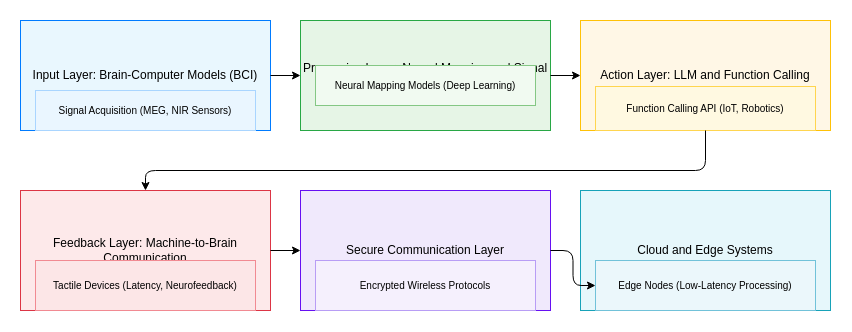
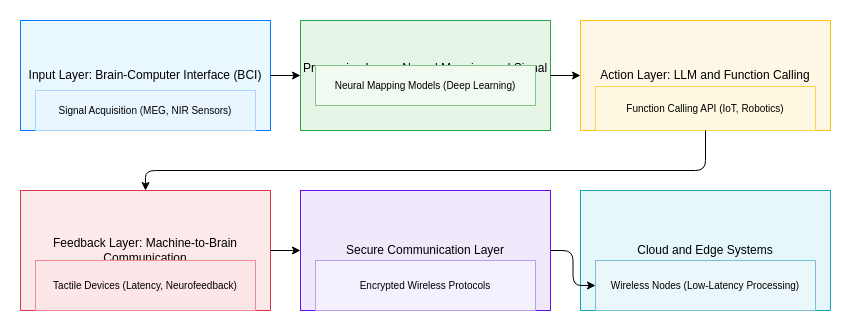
- <mxCell id="2" value="Input Layer: Brain-Computer Models (BCI)" style="shape=rectangle;whiteSpace=wrap;html=1;fontSize=12;strokeColor=#007BFF;fillColor=#E9F7FE;" vertex="1" parent="1"><mxGeometry x="20" y="20" width="250" height="110" as="geometry" /></mxCell>
+ <mxCell id="2" value="Input Layer: Brain-Computer Interface (BCI)" style="shape=rectangle;whiteSpace=wrap;html=1;fontSize=12;strokeColor=#007BFF;fillColor=#E9F7FE;" vertex="1" parent="1"><mxGeometry x="20" y="20" width="250" height="110" as="geometry" /></mxCell>
- <mxCell id="13" value="Edge Nodes (Low-Latency Processing)" style="shape=rectangle;whiteSpace=wrap;html=1;fontSize=10;strokeColor=#71C2D9;fillColor=#EBF7FB;" vertex="1" parent="12"><mxGeometry x="15" y="70" width="220" height="50" as="geometry" /></mxCell>
+ <mxCell id="13" value="Wireless Nodes (Low-Latency Processing)" style="shape=rectangle;whiteSpace=wrap;html=1;fontSize=10;strokeColor=#71C2D9;fillColor=#EBF7FB;" vertex="1" parent="12"><mxGeometry x="15" y="70" width="220" height="50" as="geometry" /></mxCell>
